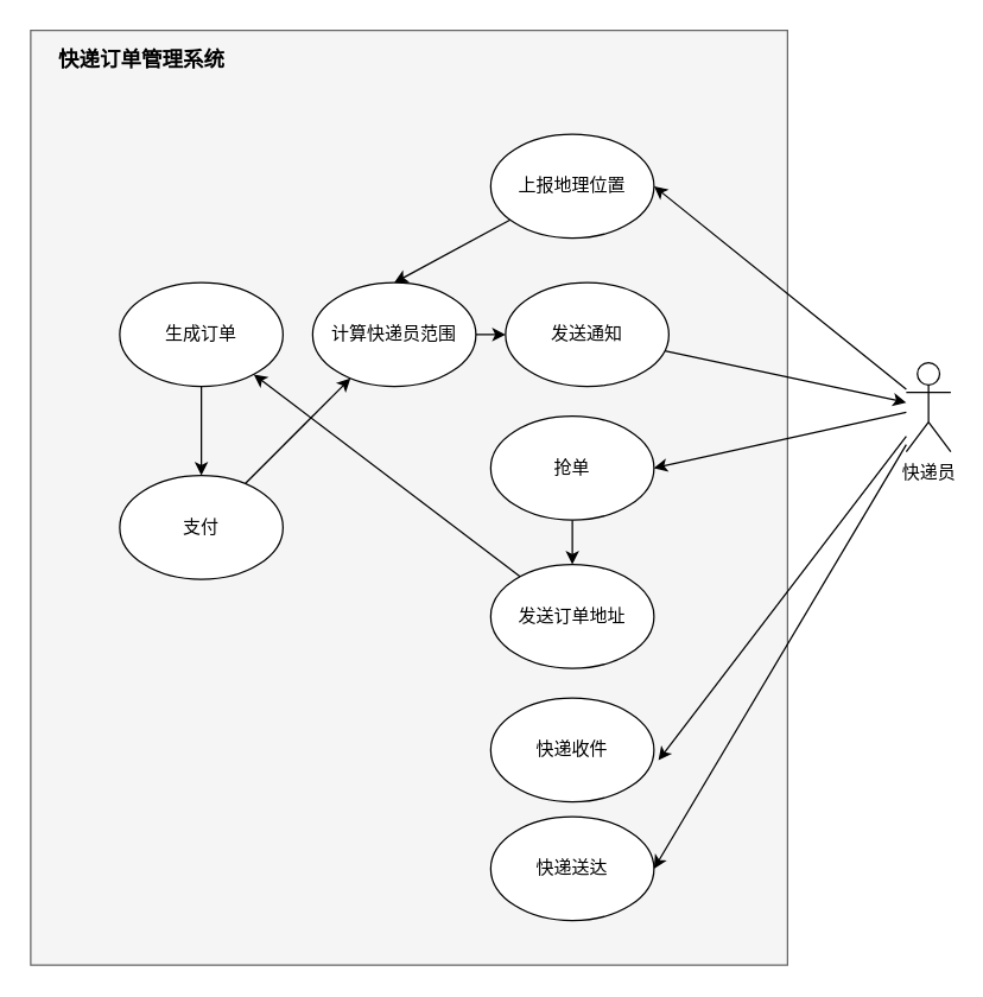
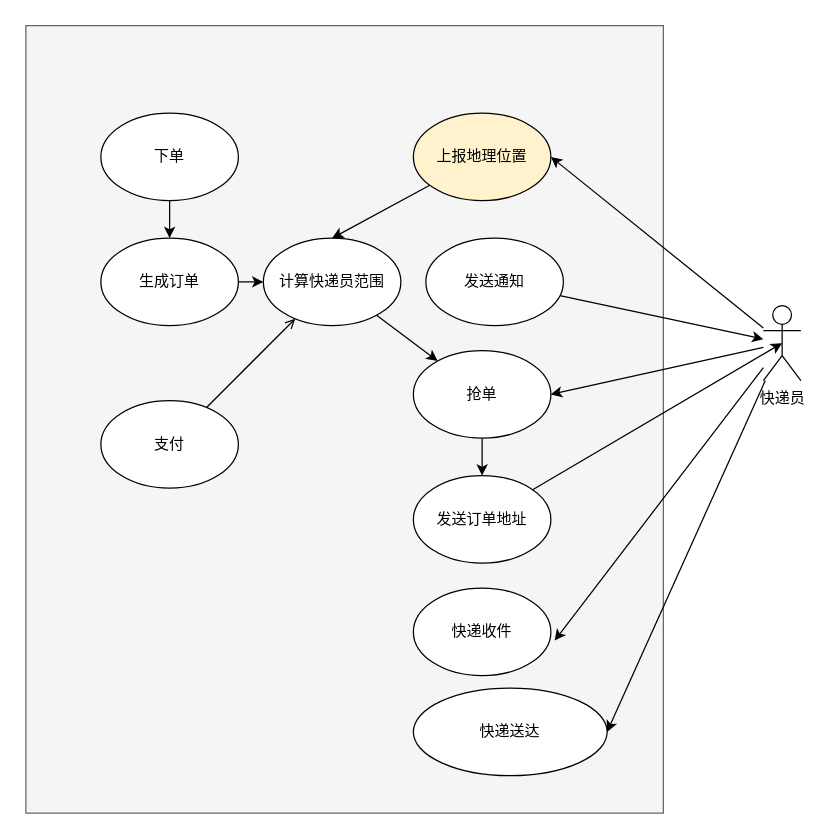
- <mxCell id="23" value="快递订单管理系统" style="text;html=1;strokeColor=none;fillColor=none;align=center;verticalAlign=middle;whiteSpace=wrap;rounded=0;fontSize=14;fontStyle=1" parent="1" vertex="1"><mxGeometry x="30" y="30" width="130" height="20" as="geometry" /></mxCell>
+ <mxCell id="9" value="下单" style="ellipse;whiteSpace=wrap;html=1;verticalAlign=middle;align=center;" parent="1" vertex="1"><mxGeometry x="80" y="90" width="110" height="70" as="geometry" /></mxCell>
- <mxCell id="13" value="上报地理位置" style="ellipse;whiteSpace=wrap;html=1;verticalAlign=middle;align=center;" parent="1" vertex="1"><mxGeometry x="330" y="90" width="110" height="70" as="geometry" /></mxCell>
+ <mxCell id="13" value="上报地理位置" style="ellipse;whiteSpace=wrap;html=1;verticalAlign=middle;align=center;fillColor=#fff2cc;" parent="1" vertex="1"><mxGeometry x="330" y="90" width="110" height="70" as="geometry" /></mxCell>
+ <mxCell id="8" value="" style="edgeStyle=none;rounded=0;orthogonalLoop=1;jettySize=auto;html=1;" parent="1" source="9" target="11" edge="1"><mxGeometry relative="1" as="geometry" /></mxCell>
- <mxCell id="25" style="edgeStyle=none;rounded=0;orthogonalLoop=1;jettySize=auto;html=1;entryX=0;entryY=0.5;entryDx=0;entryDy=0;strokeColor=#000000;fontSize=14;" edge="1" parent="1" source="26" target="15"><mxGeometry relative="1" as="geometry" /></mxCell>
+ <mxCell id="25" style="edgeStyle=none;rounded=0;orthogonalLoop=1;jettySize=auto;html=1;strokeColor=#000000;fontSize=14;" edge="1" parent="1" source="26" target="17"><mxGeometry relative="1" as="geometry" /></mxCell>
- <mxCell id="21" style="edgeStyle=none;rounded=0;orthogonalLoop=1;jettySize=auto;html=1;strokeColor=#000000;fontSize=14;" edge="1" parent="1" source="22" target="26"><mxGeometry relative="1" as="geometry" /></mxCell>
+ <mxCell id="21" style="edgeStyle=none;rounded=0;orthogonalLoop=1;jettySize=auto;html=1;strokeColor=#000000;fontSize=14;endArrow=open;" edge="1" parent="1" source="22" target="26"><mxGeometry relative="1" as="geometry" /></mxCell>
- <mxCell id="10" value="" style="edgeStyle=none;rounded=0;orthogonalLoop=1;jettySize=auto;html=1;" parent="1" source="11" target="22" edge="1"><mxGeometry relative="1" as="geometry" /></mxCell>
+ <mxCell id="10" value="" style="edgeStyle=none;rounded=0;orthogonalLoop=1;jettySize=auto;html=1;" parent="1" source="11" target="26" edge="1"><mxGeometry relative="1" as="geometry" /></mxCell>
- <mxCell id="18" style="edgeStyle=none;rounded=0;orthogonalLoop=1;jettySize=auto;html=1;" parent="1" source="19" target="11" edge="1"><mxGeometry relative="1" as="geometry" /></mxCell>
+ <mxCell id="18" style="edgeStyle=none;rounded=0;orthogonalLoop=1;jettySize=auto;html=1;entryX=0.5;entryY=0.5;entryDx=0;entryDy=0;entryPerimeter=0;" parent="1" source="19" target="7" edge="1"><mxGeometry relative="1" as="geometry" /></mxCell>
- <mxCell id="24" value="快递送达" style="ellipse;whiteSpace=wrap;html=1;verticalAlign=middle;align=center;" parent="1" vertex="1"><mxGeometry x="330" y="550" width="110" height="70" as="geometry" /></mxCell>
+ <mxCell id="24" value="快递送达" style="ellipse;whiteSpace=wrap;html=1;verticalAlign=middle;align=center;" parent="1" vertex="1"><mxGeometry x="330" y="550" width="155" height="70" as="geometry" /></mxCell>
